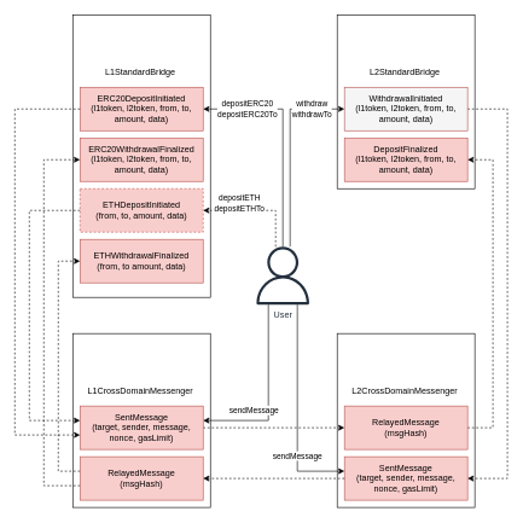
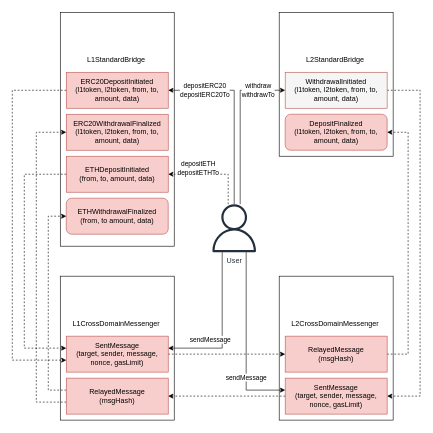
- <mxCell id="13" value="DepositFinalized&lt;br&gt;(l1token, l2token, from, to, amount, data)" style="rounded=0;whiteSpace=wrap;html=1;fillColor=#f8cecc;strokeColor=#b85450;" vertex="1" parent="1"><mxGeometry x="475.03" y="190" width="170" height="60" as="geometry" /></mxCell>
+ <mxCell id="13" value="DepositFinalized&lt;br&gt;(l1token, l2token, from, to, amount, data)" style="whiteSpace=wrap;html=1;fillColor=#f8cecc;strokeColor=#b85450;rounded=1;" vertex="1" parent="1"><mxGeometry x="475.03" y="190" width="170" height="60" as="geometry" /></mxCell>
- <mxCell id="5" value="ETHDepositInitiated&lt;br style=&quot;border-color: var(--border-color);&quot;&gt;(from, to, amount, data)" style="rounded=0;whiteSpace=wrap;html=1;fillColor=#f8cecc;strokeColor=#b85450;dashed=1;" vertex="1" parent="1"><mxGeometry x="110" y="260" width="170" height="60" as="geometry" /></mxCell>
+ <mxCell id="5" value="ETHDepositInitiated&lt;br style=&quot;border-color: var(--border-color);&quot;&gt;(from, to, amount, data)" style="rounded=0;whiteSpace=wrap;html=1;fillColor=#f8cecc;strokeColor=#b85450;" vertex="1" parent="1"><mxGeometry x="110" y="260" width="170" height="60" as="geometry" /></mxCell>
- <mxCell id="9" value="ETHWithdrawalFinalized&lt;br&gt;(from, to amount, data)" style="rounded=0;whiteSpace=wrap;html=1;fillColor=#f8cecc;strokeColor=#b85450;" vertex="1" parent="1"><mxGeometry x="110" y="330" width="170" height="60" as="geometry" /></mxCell>
+ <mxCell id="9" value="ETHWithdrawalFinalized&lt;br&gt;(from, to amount, data)" style="whiteSpace=wrap;html=1;fillColor=#f8cecc;strokeColor=#b85450;rounded=1;" vertex="1" parent="1"><mxGeometry x="110" y="330" width="170" height="60" as="geometry" /></mxCell>
